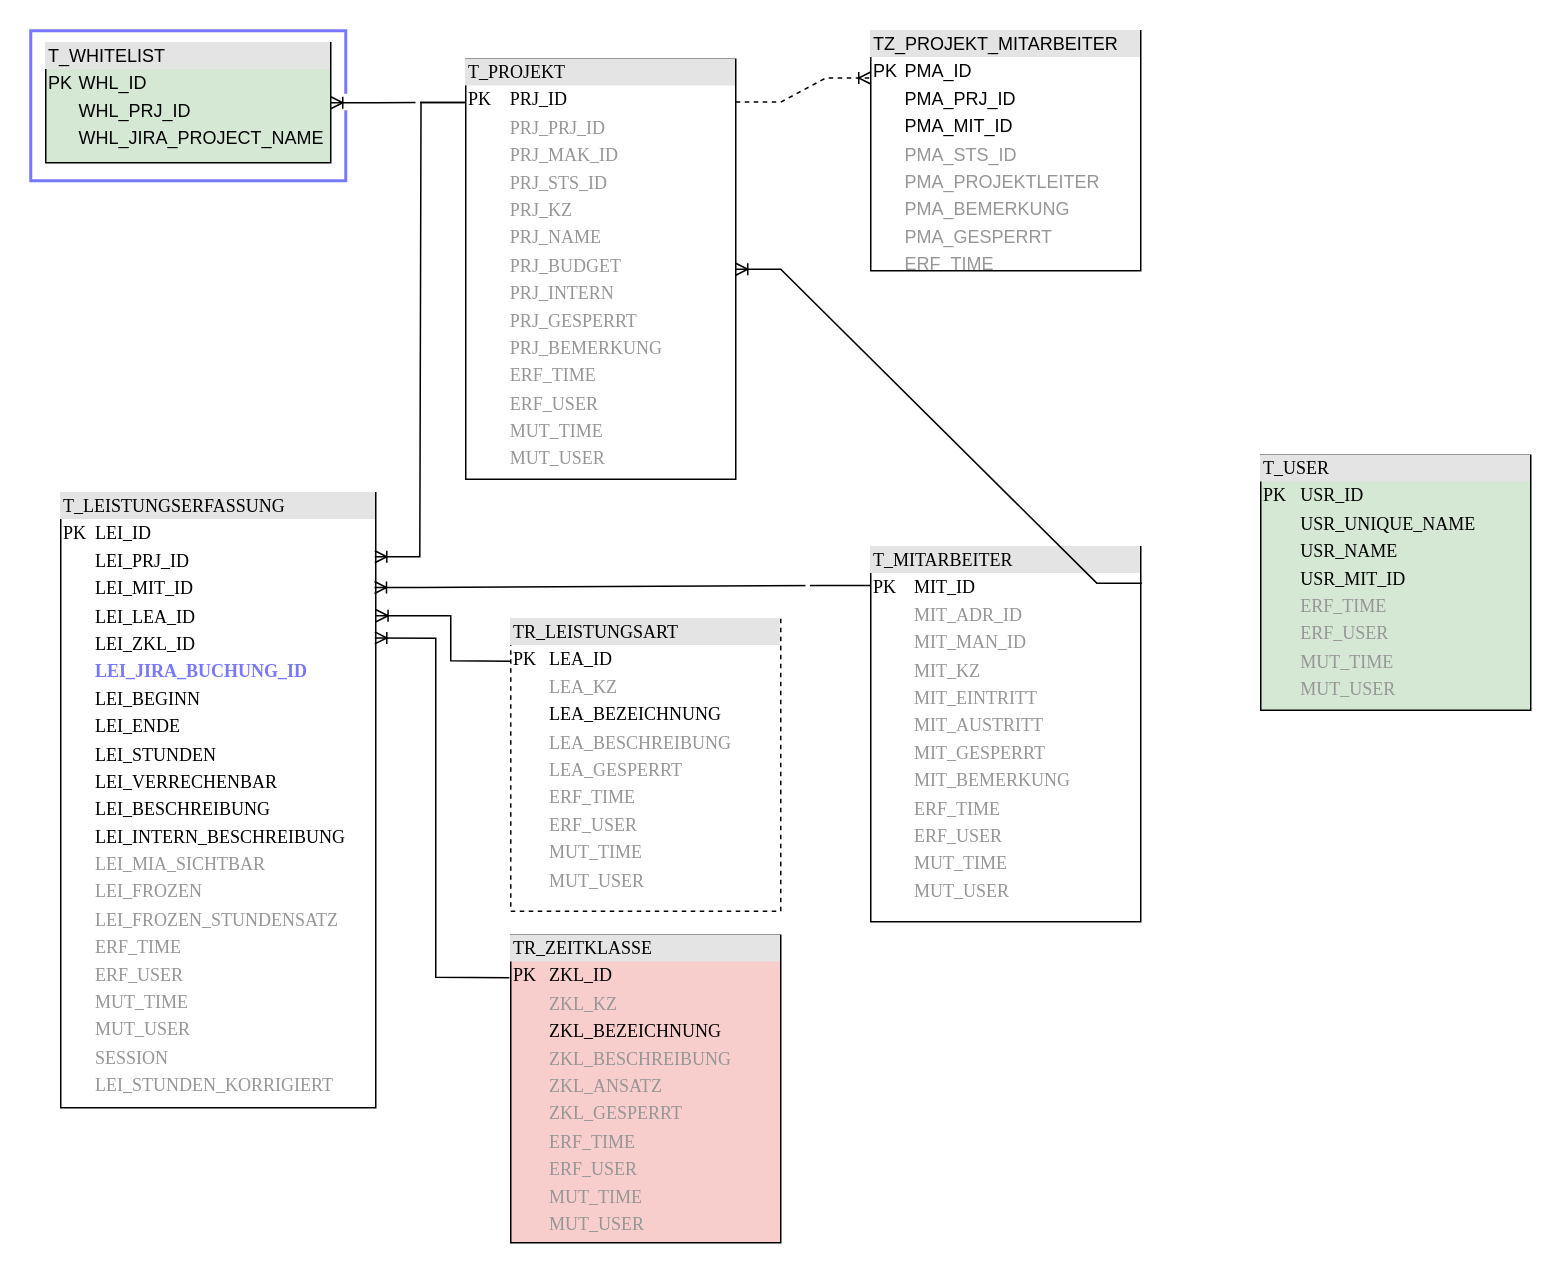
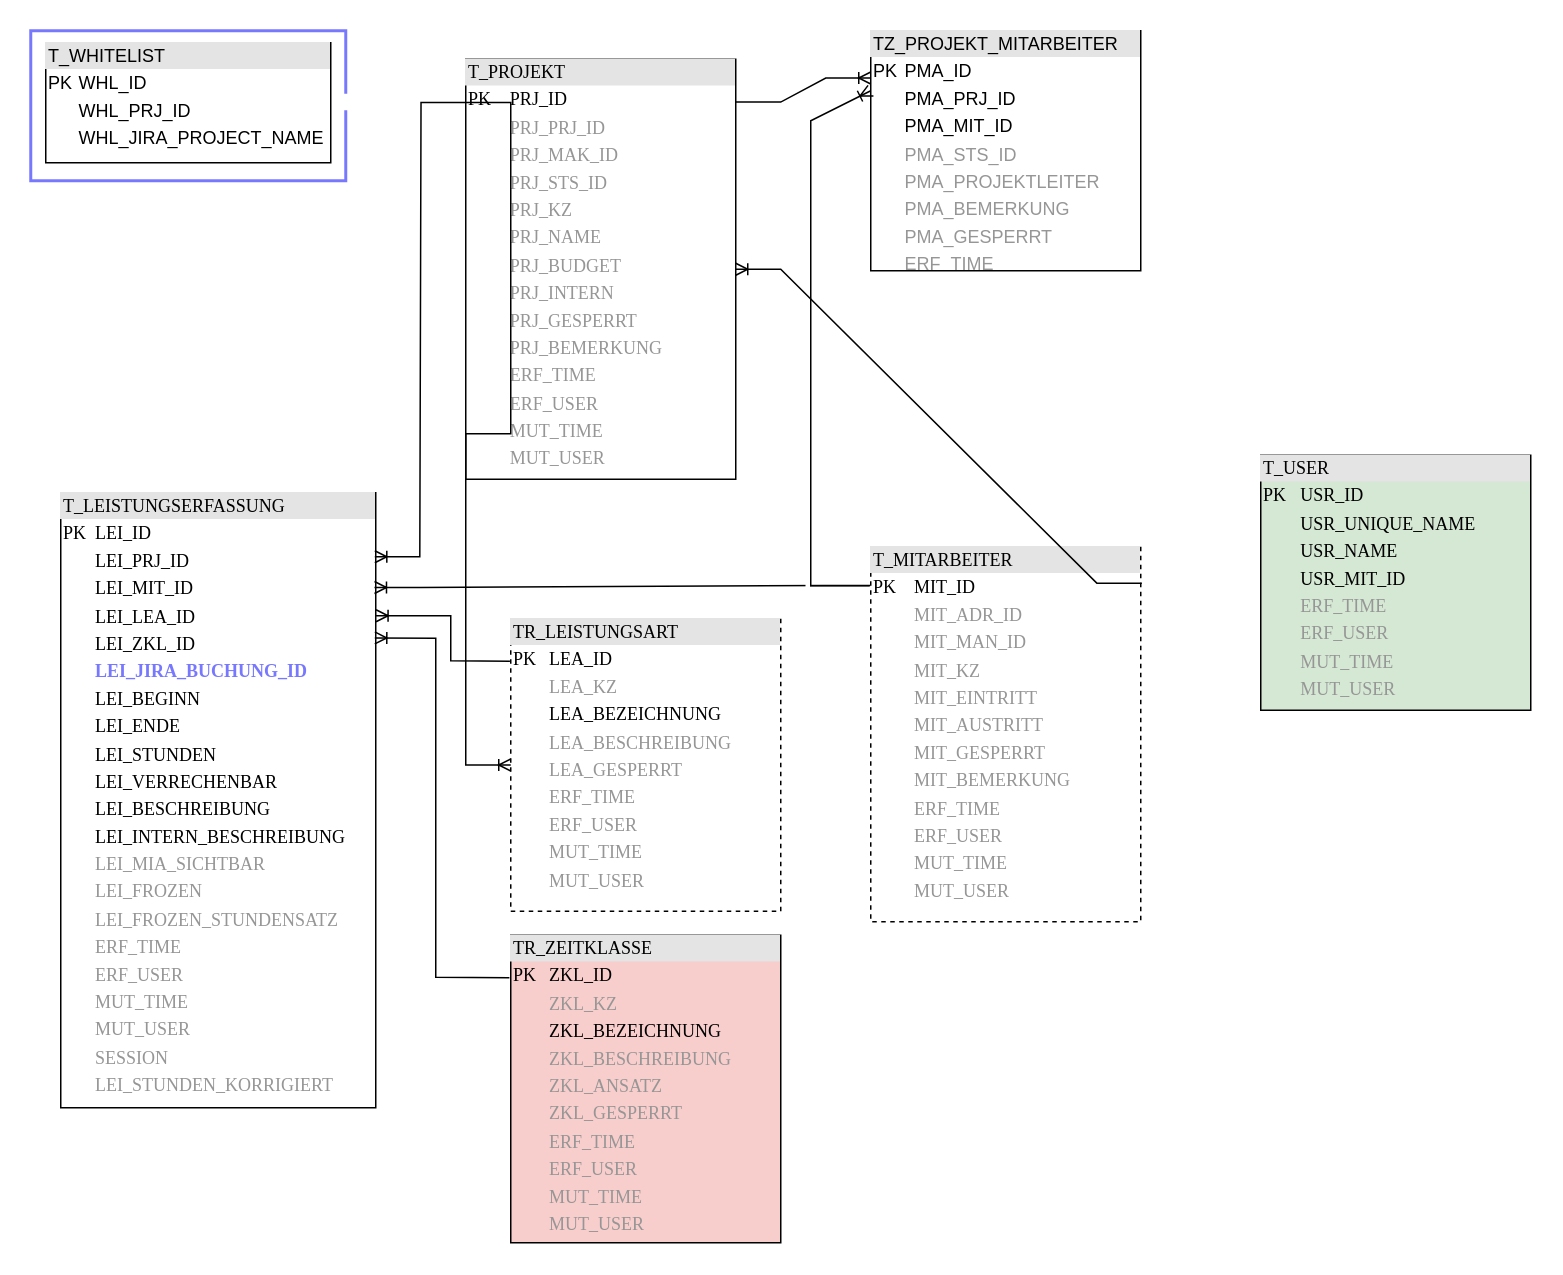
- <mxCell id="13" value="" style="edgeStyle=entityRelationEdgeStyle;fontSize=12;html=1;endArrow=ERoneToMany;rounded=0;entryX=0;entryY=0.197;entryDx=0;entryDy=0;entryPerimeter=0;exitX=1;exitY=0.102;exitDx=0;exitDy=0;exitPerimeter=0;endFill=0;dashed=1;" edge="1" parent="1" source="5" target="11"><mxGeometry width="100" height="100" relative="1" as="geometry"><mxPoint x="480" y="218" as="sourcePoint" /><mxPoint x="580" y="118" as="targetPoint" /></mxGeometry></mxCell>
+ <mxCell id="13" value="" style="edgeStyle=entityRelationEdgeStyle;fontSize=12;html=1;endArrow=ERoneToMany;rounded=0;entryX=0;entryY=0.197;entryDx=0;entryDy=0;entryPerimeter=0;exitX=1;exitY=0.102;exitDx=0;exitDy=0;exitPerimeter=0;endFill=0;" edge="1" parent="1" source="5" target="11"><mxGeometry width="100" height="100" relative="1" as="geometry"><mxPoint x="480" y="218" as="sourcePoint" /><mxPoint x="580" y="118" as="targetPoint" /></mxGeometry></mxCell>
- <mxCell id="10" value="&lt;div style=&quot;box-sizing:border-box;width:100%;background:#e4e4e4;padding:2px;&quot;&gt;T_WHITELIST&lt;/div&gt;&lt;table style=&quot;width:100%;font-size:1em;&quot; cellpadding=&quot;2&quot; cellspacing=&quot;0&quot;&gt;&lt;tbody&gt;&lt;tr&gt;&lt;td&gt;PK&lt;/td&gt;&lt;td&gt;WHL_ID&lt;/td&gt;&lt;/tr&gt;&lt;tr&gt;&lt;td&gt;&lt;br&gt;&lt;/td&gt;&lt;td&gt;WHL_PRJ_ID&lt;/td&gt;&lt;/tr&gt;&lt;tr&gt;&lt;td&gt;&lt;br&gt;&lt;/td&gt;&lt;td&gt;WHL_JIRA_PROJECT_NAME&lt;/td&gt;&lt;/tr&gt;&lt;/tbody&gt;&lt;/table&gt;" style="verticalAlign=top;align=left;overflow=fill;html=1;whiteSpace=wrap;fillColor=#d5e8d4;" vertex="1" parent="1"><mxGeometry x="30" y="28" width="190" height="80" as="geometry" /></mxCell>
+ <mxCell id="10" value="&lt;div style=&quot;box-sizing:border-box;width:100%;background:#e4e4e4;padding:2px;&quot;&gt;T_WHITELIST&lt;/div&gt;&lt;table style=&quot;width:100%;font-size:1em;&quot; cellpadding=&quot;2&quot; cellspacing=&quot;0&quot;&gt;&lt;tbody&gt;&lt;tr&gt;&lt;td&gt;PK&lt;/td&gt;&lt;td&gt;WHL_ID&lt;/td&gt;&lt;/tr&gt;&lt;tr&gt;&lt;td&gt;&lt;br&gt;&lt;/td&gt;&lt;td&gt;WHL_PRJ_ID&lt;/td&gt;&lt;/tr&gt;&lt;tr&gt;&lt;td&gt;&lt;br&gt;&lt;/td&gt;&lt;td&gt;WHL_JIRA_PROJECT_NAME&lt;/td&gt;&lt;/tr&gt;&lt;/tbody&gt;&lt;/table&gt;" style="verticalAlign=top;align=left;overflow=fill;html=1;whiteSpace=wrap;" vertex="1" parent="1"><mxGeometry x="30" y="28" width="190" height="80" as="geometry" /></mxCell>
- <mxCell id="12" value="" style="edgeStyle=entityRelationEdgeStyle;fontSize=12;html=1;endArrow=ERoneToMany;rounded=0;entryX=1;entryY=0.5;entryDx=0;entryDy=0;exitX=0;exitY=0.103;exitDx=0;exitDy=0;exitPerimeter=0;" edge="1" parent="1" source="5" target="10"><mxGeometry width="100" height="100" relative="1" as="geometry"><mxPoint x="250" y="148" as="sourcePoint" /><mxPoint x="200" y="128" as="targetPoint" /></mxGeometry></mxCell>
+ <mxCell id="12" value="" style="edgeStyle=entityRelationEdgeStyle;fontSize=12;html=1;endArrow=ERoneToMany;rounded=0;exitX=0;exitY=0.103;exitDx=0;exitDy=0;exitPerimeter=0;" edge="1" parent="1" source="5" target="6"><mxGeometry width="100" height="100" relative="1" as="geometry"><mxPoint x="250" y="148" as="sourcePoint" /><mxPoint x="200" y="128" as="targetPoint" /></mxGeometry></mxCell>
+ <mxCell id="16" value="" style="fontSize=12;html=1;endArrow=ERoneToMany;rounded=0;endFill=0;entryX=0;entryY=0.25;entryDx=0;entryDy=0;exitX=-0.004;exitY=0.104;exitDx=0;exitDy=0;exitPerimeter=0;" edge="1" parent="1" source="9" target="11"><mxGeometry width="100" height="100" relative="1" as="geometry"><mxPoint x="540" y="378" as="sourcePoint" /><mxPoint x="570" y="68" as="targetPoint" /><Array as="points"><mxPoint x="540" y="390" /><mxPoint x="540" y="80" /></Array></mxGeometry></mxCell>
- <mxCell id="9" value="&lt;div style=&quot;box-sizing: border-box ; width: 100% ; background: #e4e4e4 ; padding: 2px&quot;&gt;T_MITARBEITER&lt;/div&gt;&lt;table style=&quot;width: 100% ; font-size: 1em&quot; cellpadding=&quot;2&quot; cellspacing=&quot;0&quot;&gt;&lt;tbody&gt;&lt;tr&gt;&lt;td&gt;PK&lt;/td&gt;&lt;td&gt;MIT_ID&lt;/td&gt;&lt;/tr&gt;&lt;tr&gt;&lt;td&gt;&lt;br&gt;&lt;/td&gt;&lt;td&gt;&lt;font color=&quot;#969696&quot;&gt;MIT_ADR_ID&lt;/font&gt;&lt;/td&gt;&lt;/tr&gt;&lt;tr&gt;&lt;td&gt;&lt;/td&gt;&lt;td&gt;&lt;font color=&quot;#969696&quot;&gt;MIT_MAN_ID&lt;/font&gt;&lt;/td&gt;&lt;/tr&gt;&lt;tr&gt;&lt;td&gt;&lt;br&gt;&lt;/td&gt;&lt;td&gt;&lt;font color=&quot;#969696&quot;&gt;MIT_KZ&lt;/font&gt;&lt;/td&gt;&lt;/tr&gt;&lt;tr&gt;&lt;td&gt;&lt;br&gt;&lt;/td&gt;&lt;td&gt;&lt;font color=&quot;#969696&quot;&gt;MIT_EINTRITT&lt;/font&gt;&lt;/td&gt;&lt;/tr&gt;&lt;tr&gt;&lt;td&gt;&lt;br&gt;&lt;/td&gt;&lt;td&gt;&lt;font color=&quot;#969696&quot;&gt;MIT_AUSTRITT&lt;/font&gt;&lt;/td&gt;&lt;/tr&gt;&lt;tr&gt;&lt;td&gt;&lt;br&gt;&lt;/td&gt;&lt;td&gt;&lt;font color=&quot;#969696&quot;&gt;MIT_GESPERRT&lt;/font&gt;&lt;/td&gt;&lt;/tr&gt;&lt;tr&gt;&lt;td&gt;&lt;br&gt;&lt;/td&gt;&lt;td&gt;&lt;font color=&quot;#969696&quot;&gt;MIT_BEMERKUNG&lt;/font&gt;&lt;/td&gt;&lt;/tr&gt;&lt;tr&gt;&lt;td&gt;&lt;font color=&quot;#969696&quot;&gt;&lt;br&gt;&lt;/font&gt;&lt;/td&gt;&lt;td&gt;&lt;font color=&quot;#969696&quot;&gt;ERF_TIME&lt;/font&gt;&lt;/td&gt;&lt;/tr&gt;&lt;tr&gt;&lt;td&gt;&lt;font color=&quot;#969696&quot;&gt;&lt;br&gt;&lt;/font&gt;&lt;/td&gt;&lt;td&gt;&lt;font color=&quot;#969696&quot;&gt;ERF_USER&lt;/font&gt;&lt;/td&gt;&lt;/tr&gt;&lt;tr&gt;&lt;td&gt;&lt;font color=&quot;#969696&quot;&gt;&lt;br&gt;&lt;/font&gt;&lt;/td&gt;&lt;td&gt;&lt;font color=&quot;#969696&quot;&gt;MUT_TIME&lt;/font&gt;&lt;/td&gt;&lt;/tr&gt;&lt;tr&gt;&lt;td&gt;&lt;font color=&quot;#969696&quot;&gt;&lt;br&gt;&lt;/font&gt;&lt;/td&gt;&lt;td&gt;&lt;font color=&quot;#969696&quot;&gt;MUT_USER&lt;/font&gt;&lt;/td&gt;&lt;/tr&gt;&lt;/tbody&gt;&lt;/table&gt;" style="verticalAlign=top;align=left;overflow=fill;html=1;rounded=0;shadow=0;comic=0;labelBackgroundColor=none;strokeWidth=1;fontFamily=Verdana;fontSize=12" parent="1" vertex="1"><mxGeometry x="580" y="364" width="180" height="250" as="geometry" /></mxCell>
+ <mxCell id="9" value="&lt;div style=&quot;box-sizing: border-box ; width: 100% ; background: #e4e4e4 ; padding: 2px&quot;&gt;T_MITARBEITER&lt;/div&gt;&lt;table style=&quot;width: 100% ; font-size: 1em&quot; cellpadding=&quot;2&quot; cellspacing=&quot;0&quot;&gt;&lt;tbody&gt;&lt;tr&gt;&lt;td&gt;PK&lt;/td&gt;&lt;td&gt;MIT_ID&lt;/td&gt;&lt;/tr&gt;&lt;tr&gt;&lt;td&gt;&lt;br&gt;&lt;/td&gt;&lt;td&gt;&lt;font color=&quot;#969696&quot;&gt;MIT_ADR_ID&lt;/font&gt;&lt;/td&gt;&lt;/tr&gt;&lt;tr&gt;&lt;td&gt;&lt;/td&gt;&lt;td&gt;&lt;font color=&quot;#969696&quot;&gt;MIT_MAN_ID&lt;/font&gt;&lt;/td&gt;&lt;/tr&gt;&lt;tr&gt;&lt;td&gt;&lt;br&gt;&lt;/td&gt;&lt;td&gt;&lt;font color=&quot;#969696&quot;&gt;MIT_KZ&lt;/font&gt;&lt;/td&gt;&lt;/tr&gt;&lt;tr&gt;&lt;td&gt;&lt;br&gt;&lt;/td&gt;&lt;td&gt;&lt;font color=&quot;#969696&quot;&gt;MIT_EINTRITT&lt;/font&gt;&lt;/td&gt;&lt;/tr&gt;&lt;tr&gt;&lt;td&gt;&lt;br&gt;&lt;/td&gt;&lt;td&gt;&lt;font color=&quot;#969696&quot;&gt;MIT_AUSTRITT&lt;/font&gt;&lt;/td&gt;&lt;/tr&gt;&lt;tr&gt;&lt;td&gt;&lt;br&gt;&lt;/td&gt;&lt;td&gt;&lt;font color=&quot;#969696&quot;&gt;MIT_GESPERRT&lt;/font&gt;&lt;/td&gt;&lt;/tr&gt;&lt;tr&gt;&lt;td&gt;&lt;br&gt;&lt;/td&gt;&lt;td&gt;&lt;font color=&quot;#969696&quot;&gt;MIT_BEMERKUNG&lt;/font&gt;&lt;/td&gt;&lt;/tr&gt;&lt;tr&gt;&lt;td&gt;&lt;font color=&quot;#969696&quot;&gt;&lt;br&gt;&lt;/font&gt;&lt;/td&gt;&lt;td&gt;&lt;font color=&quot;#969696&quot;&gt;ERF_TIME&lt;/font&gt;&lt;/td&gt;&lt;/tr&gt;&lt;tr&gt;&lt;td&gt;&lt;font color=&quot;#969696&quot;&gt;&lt;br&gt;&lt;/font&gt;&lt;/td&gt;&lt;td&gt;&lt;font color=&quot;#969696&quot;&gt;ERF_USER&lt;/font&gt;&lt;/td&gt;&lt;/tr&gt;&lt;tr&gt;&lt;td&gt;&lt;font color=&quot;#969696&quot;&gt;&lt;br&gt;&lt;/font&gt;&lt;/td&gt;&lt;td&gt;&lt;font color=&quot;#969696&quot;&gt;MUT_TIME&lt;/font&gt;&lt;/td&gt;&lt;/tr&gt;&lt;tr&gt;&lt;td&gt;&lt;font color=&quot;#969696&quot;&gt;&lt;br&gt;&lt;/font&gt;&lt;/td&gt;&lt;td&gt;&lt;font color=&quot;#969696&quot;&gt;MUT_USER&lt;/font&gt;&lt;/td&gt;&lt;/tr&gt;&lt;/tbody&gt;&lt;/table&gt;" style="verticalAlign=top;align=left;overflow=fill;html=1;rounded=0;shadow=0;comic=0;labelBackgroundColor=none;strokeWidth=1;fontFamily=Verdana;fontSize=12;dashed=1;" parent="1" vertex="1"><mxGeometry x="580" y="364" width="180" height="250" as="geometry" /></mxCell>
